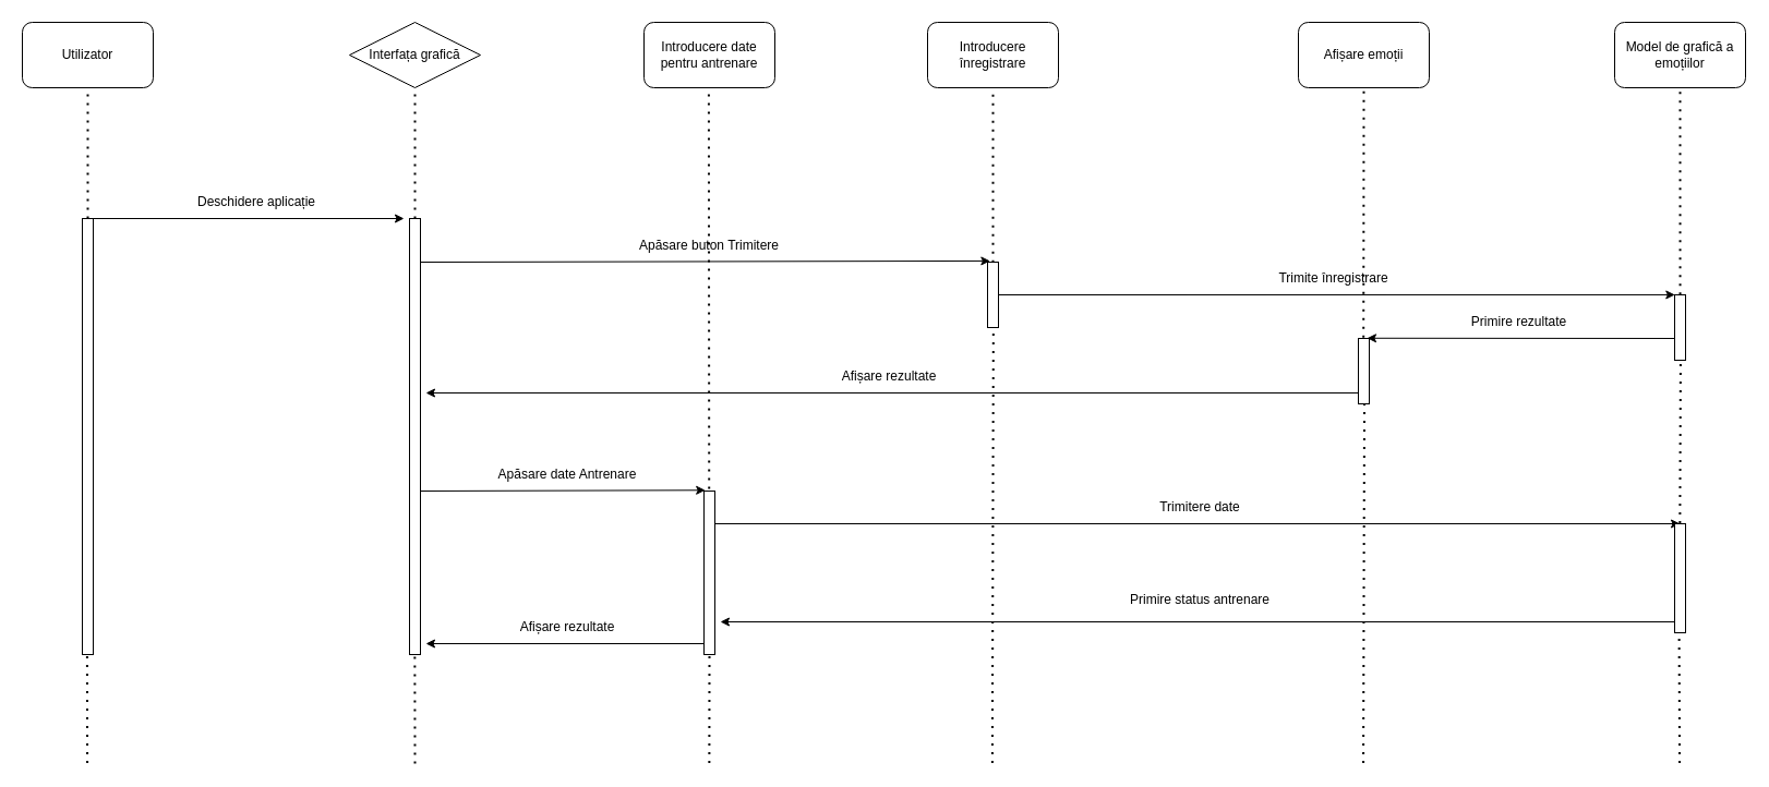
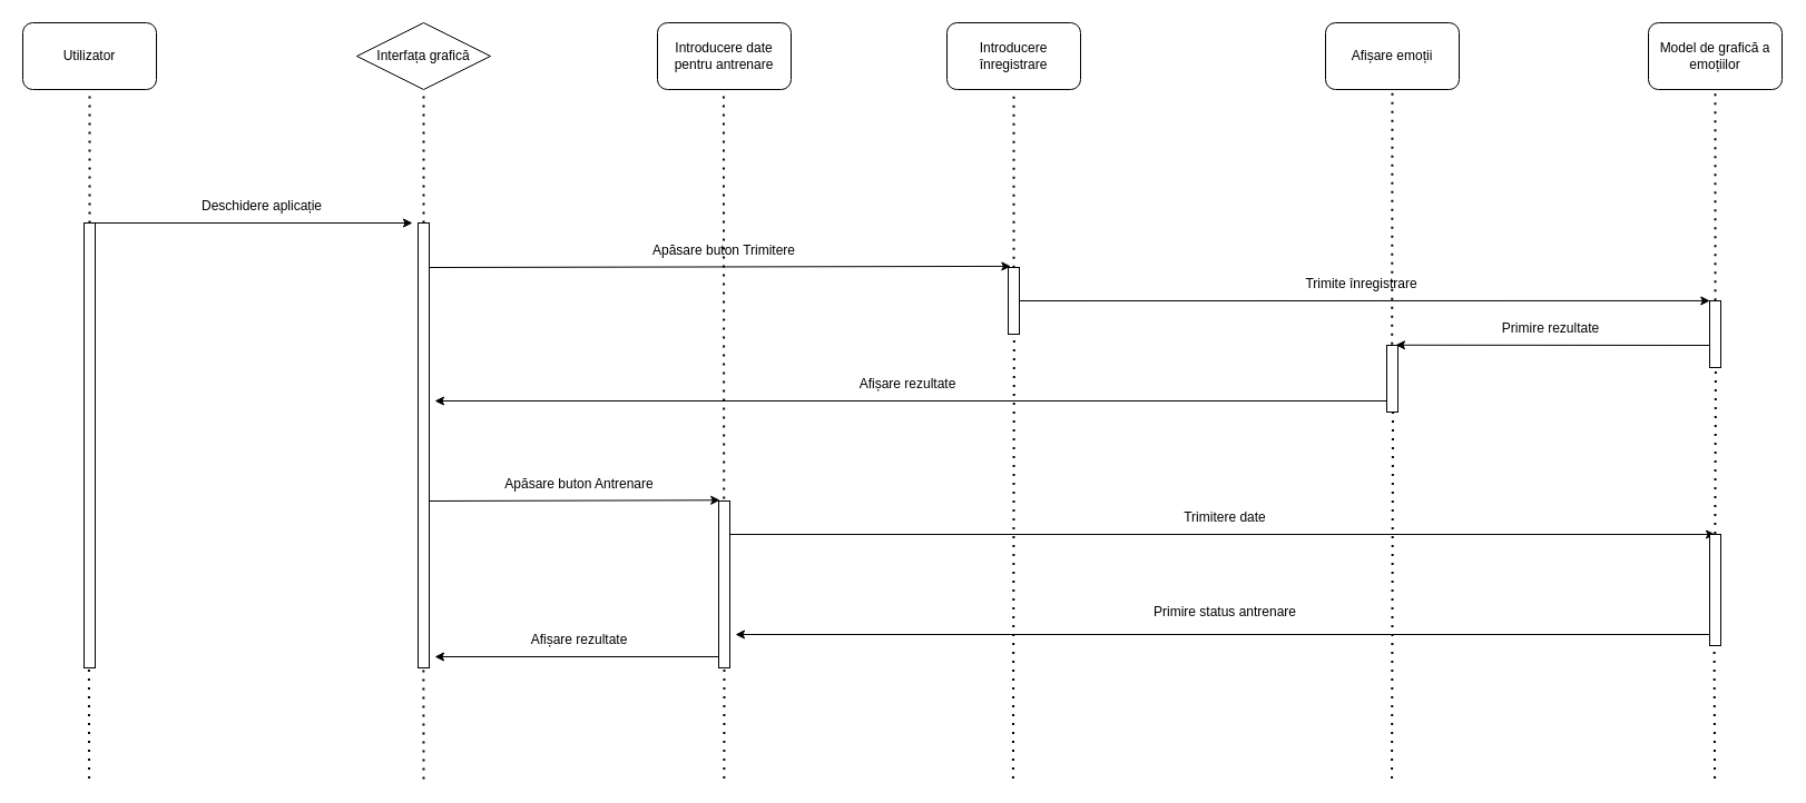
- <mxCell id="32" value="Apăsare date Antrenare" style="text;html=1;strokeColor=none;fillColor=none;align=center;verticalAlign=middle;whiteSpace=wrap;rounded=0;" vertex="1" parent="1"><mxGeometry x="440" y="420" width="160" height="30" as="geometry" /></mxCell>
+ <mxCell id="32" value="Apăsare buton Antrenare" style="text;html=1;strokeColor=none;fillColor=none;align=center;verticalAlign=middle;whiteSpace=wrap;rounded=0;" vertex="1" parent="1"><mxGeometry x="440" y="420" width="160" height="30" as="geometry" /></mxCell>
